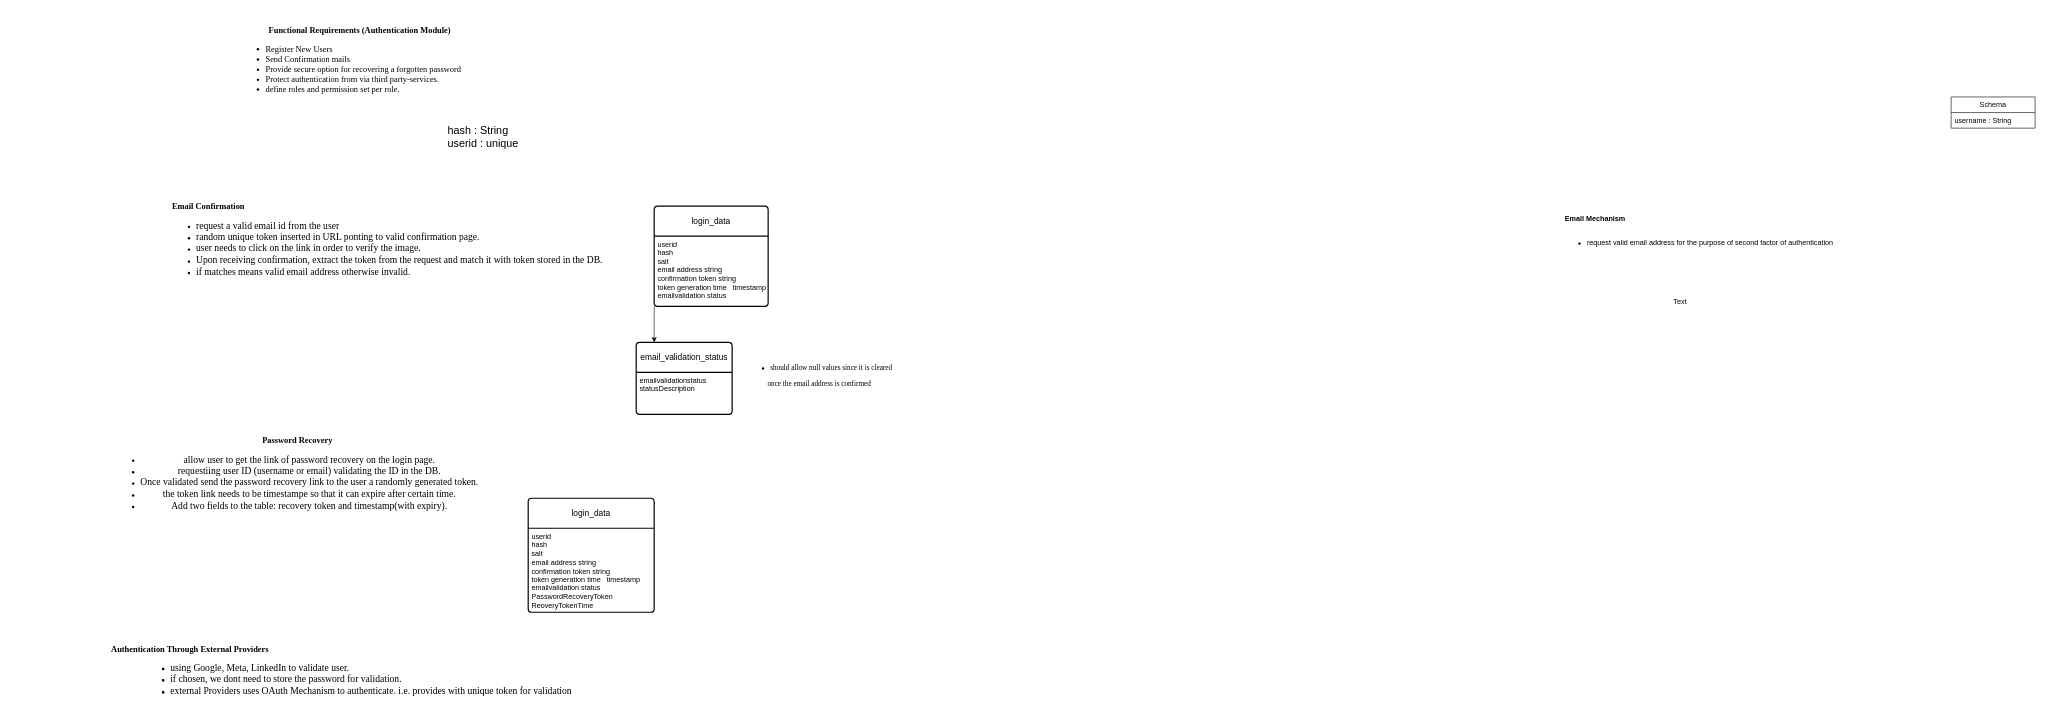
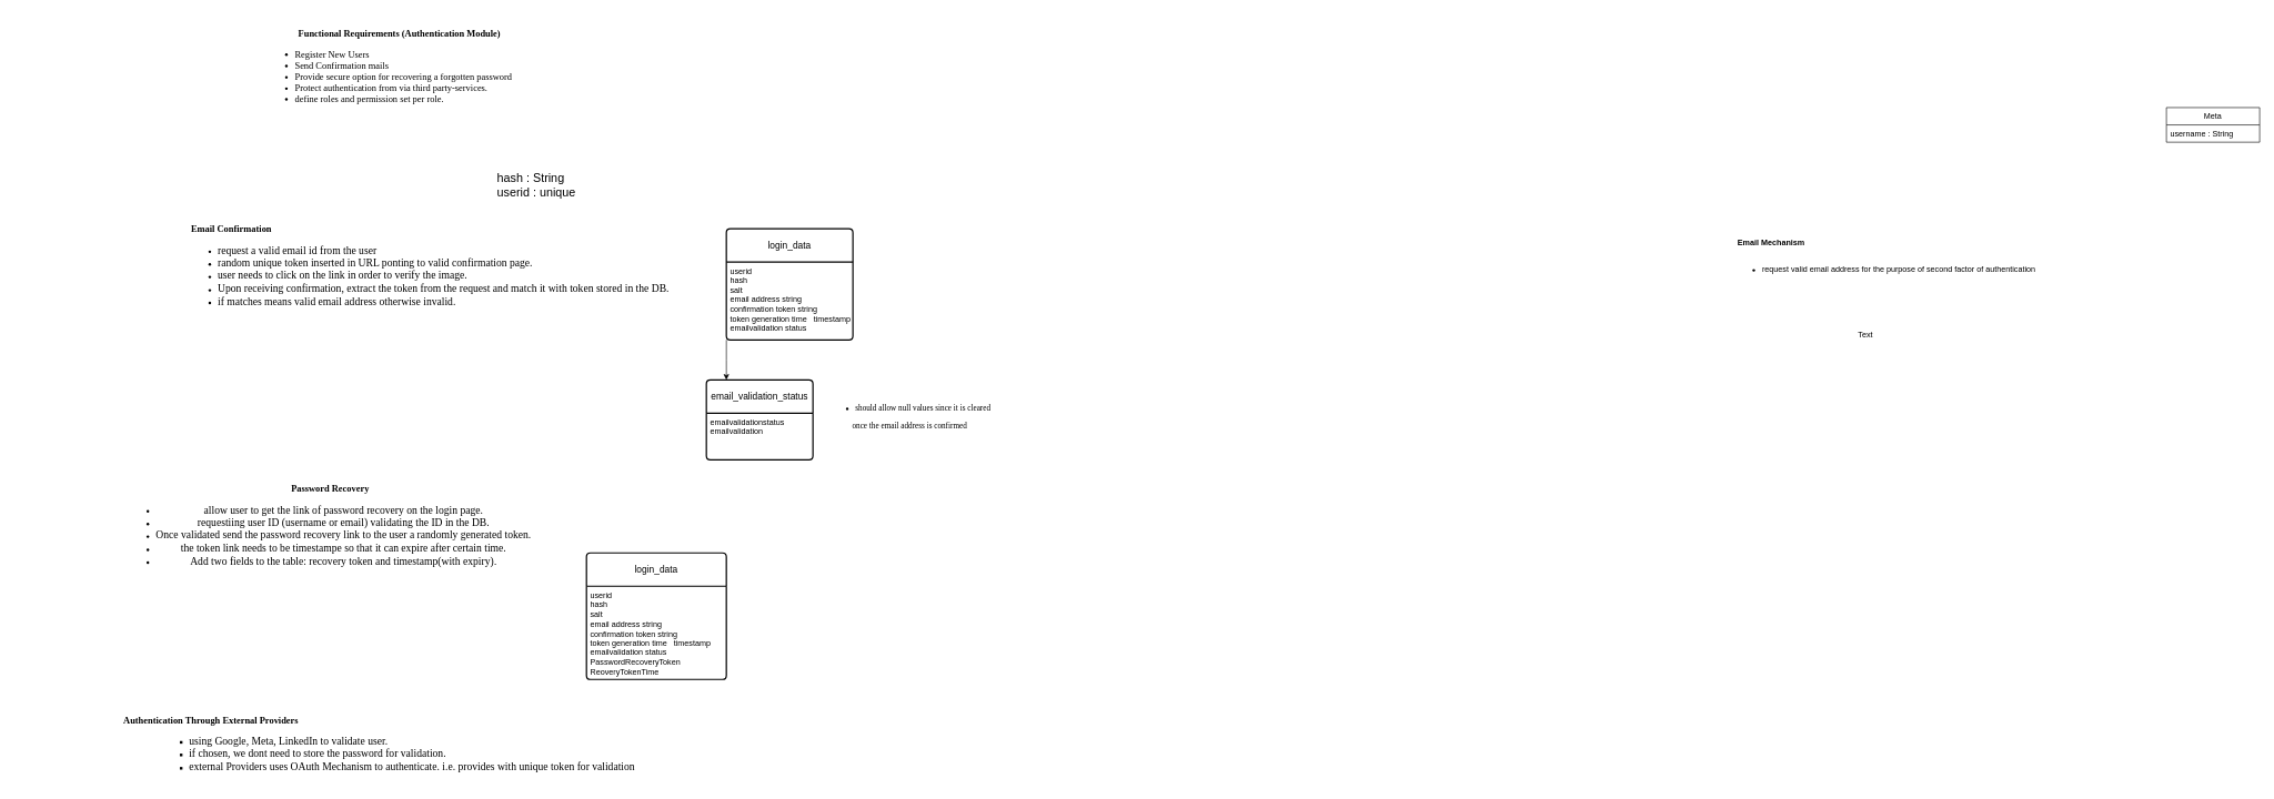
- <mxCell id="3" value="Schema" style="swimlane;fontStyle=0;childLayout=stackLayout;horizontal=1;startSize=26;fillColor=none;horizontalStack=0;resizeParent=1;resizeParentMax=0;resizeLast=0;collapsible=1;marginBottom=0;whiteSpace=wrap;html=1;" vertex="1" parent="1"><mxGeometry x="3252" y="161" width="140" height="52" as="geometry" /></mxCell>
+ <mxCell id="3" value="Meta" style="swimlane;fontStyle=0;childLayout=stackLayout;horizontal=1;startSize=26;fillColor=none;horizontalStack=0;resizeParent=1;resizeParentMax=0;resizeLast=0;collapsible=1;marginBottom=0;whiteSpace=wrap;html=1;" vertex="1" parent="1"><mxGeometry x="3252" y="161" width="140" height="52" as="geometry" /></mxCell>
- <mxCell id="8" value="&lt;font style=&quot;font-size: 18px;&quot;&gt;hash : String&lt;br&gt;userid : unique&lt;/font&gt;" style="text;strokeColor=none;fillColor=none;align=left;verticalAlign=top;spacingLeft=4;spacingRight=4;overflow=hidden;rotatable=0;points=[[0,0.5],[1,0.5]];portConstraint=eastwest;whiteSpace=wrap;html=1;" vertex="1" parent="1"><mxGeometry x="740" y="200" width="160" height="80" as="geometry" /></mxCell>
+ <mxCell id="8" value="&lt;font style=&quot;font-size: 18px;&quot;&gt;hash : String&lt;br&gt;userid : unique&lt;/font&gt;" style="text;strokeColor=none;fillColor=none;align=left;verticalAlign=top;spacingLeft=4;spacingRight=4;overflow=hidden;rotatable=0;points=[[0,0.5],[1,0.5]];portConstraint=eastwest;whiteSpace=wrap;html=1;" vertex="1" parent="1"><mxGeometry x="740" y="250" width="160" height="80" as="geometry" /></mxCell>
- <mxCell id="14" value="emailvalidationstatus&lt;br&gt;statusDescription" style="align=left;strokeColor=none;fillColor=none;spacingLeft=4;fontSize=12;verticalAlign=top;resizable=0;rotatable=0;part=1;html=1;" vertex="1" parent="13"><mxGeometry y="50" width="160" height="70" as="geometry" /></mxCell>
+ <mxCell id="14" value="emailvalidationstatus&lt;br&gt;emailvalidation" style="align=left;strokeColor=none;fillColor=none;spacingLeft=4;fontSize=12;verticalAlign=top;resizable=0;rotatable=0;part=1;html=1;" vertex="1" parent="13"><mxGeometry y="50" width="160" height="70" as="geometry" /></mxCell>
